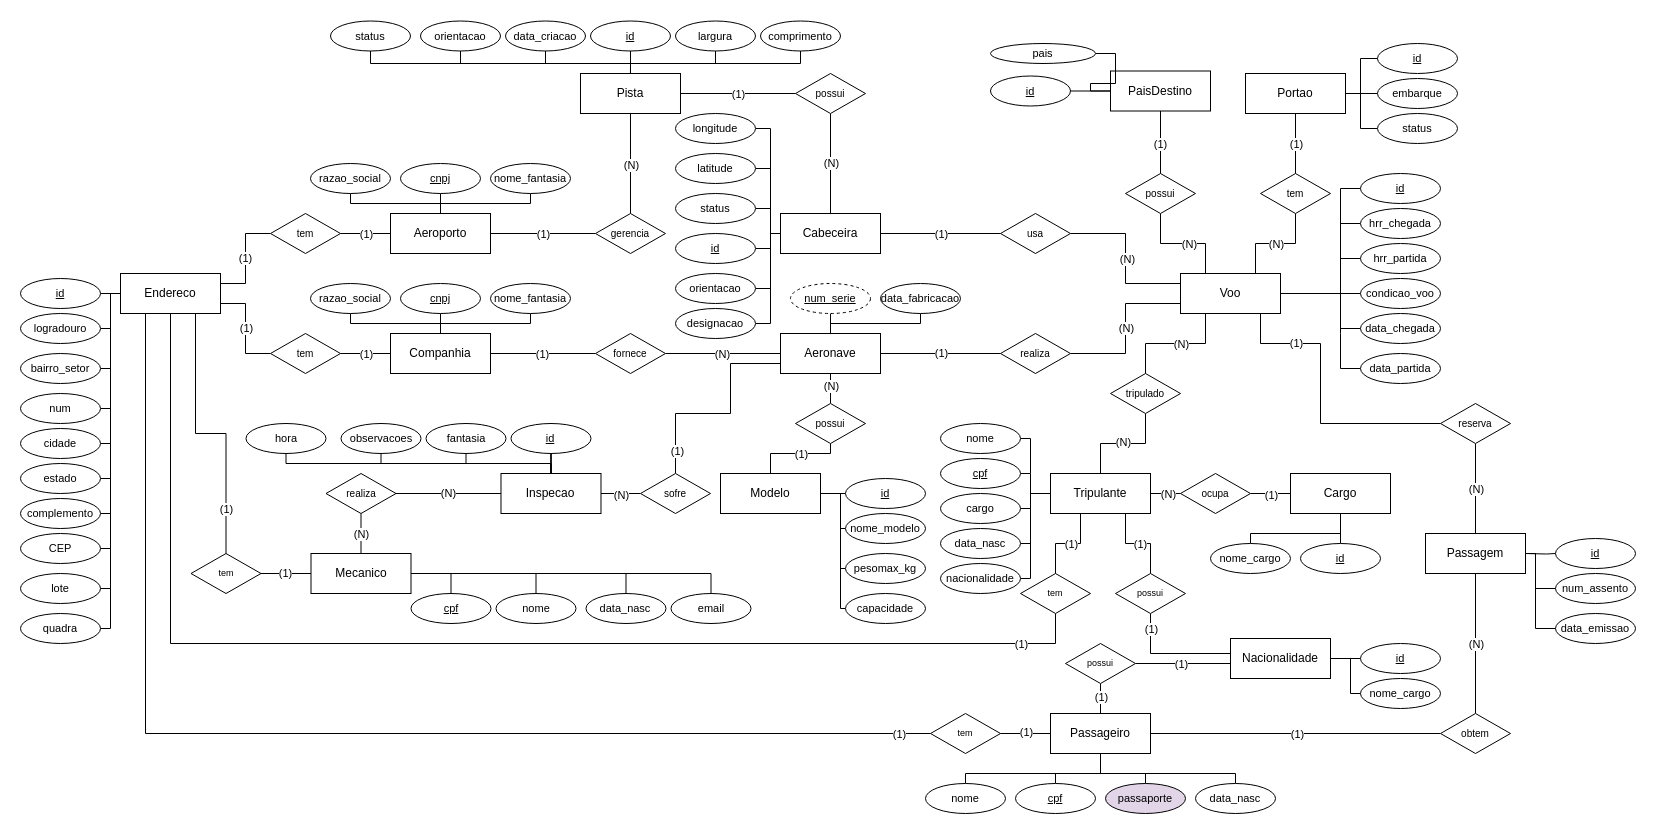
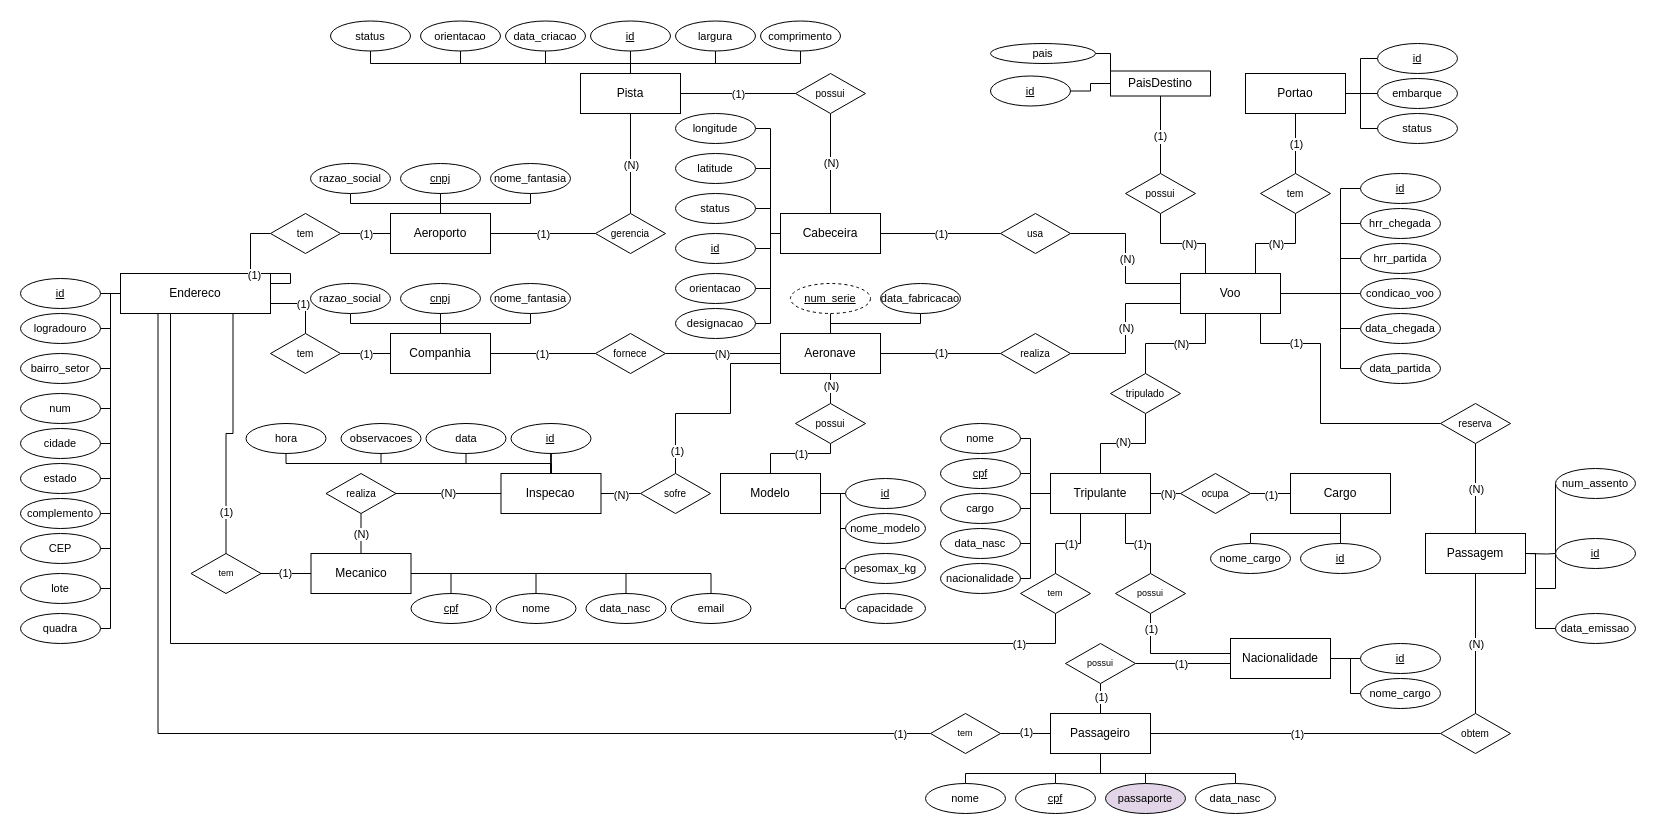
- <mxCell id="39" value="PaisDestino" style="whiteSpace=wrap;html=1;align=center;" parent="1" vertex="1"><mxGeometry x="1110" y="70.5" width="100" height="40" as="geometry" /></mxCell>
+ <mxCell id="39" value="PaisDestino" style="whiteSpace=wrap;html=1;align=center;" parent="1" vertex="1"><mxGeometry x="1110" y="70.5" width="100" height="25" as="geometry" /></mxCell>
- <mxCell id="121" value="Endereco" style="whiteSpace=wrap;html=1;align=center;" parent="1" vertex="1"><mxGeometry x="120" y="273" width="100" height="40" as="geometry" /></mxCell>
+ <mxCell id="121" value="Endereco" style="whiteSpace=wrap;html=1;align=center;" parent="1" vertex="1"><mxGeometry x="120" y="273" width="150" height="40" as="geometry" /></mxCell>
- <mxCell id="111" value="fantasia" style="ellipse;whiteSpace=wrap;html=1;align=center;fontSize=11;" parent="1" vertex="1"><mxGeometry x="425.5" y="423" width="80" height="30" as="geometry" /></mxCell>
+ <mxCell id="111" value="data" style="ellipse;whiteSpace=wrap;html=1;align=center;fontSize=11;" parent="1" vertex="1"><mxGeometry x="425.5" y="423" width="80" height="30" as="geometry" /></mxCell>
- <mxCell id="115" value="num_assento" style="ellipse;whiteSpace=wrap;html=1;align=center;fontSize=11;" parent="1" vertex="1"><mxGeometry x="1555" y="573" width="80" height="30" as="geometry" /></mxCell>
+ <mxCell id="115" value="num_assento" style="ellipse;whiteSpace=wrap;html=1;align=center;fontSize=11;" parent="1" vertex="1"><mxGeometry x="1555" y="468" width="80" height="30" as="geometry" /></mxCell>
